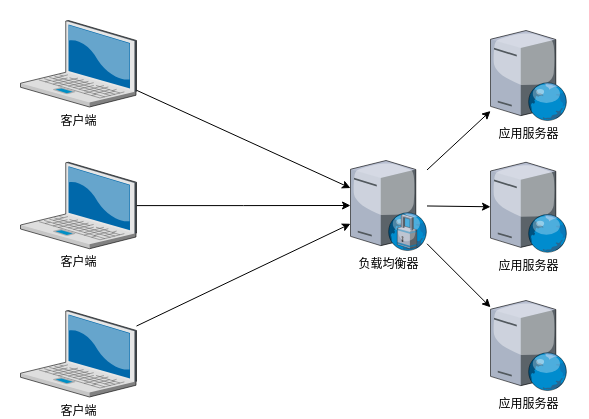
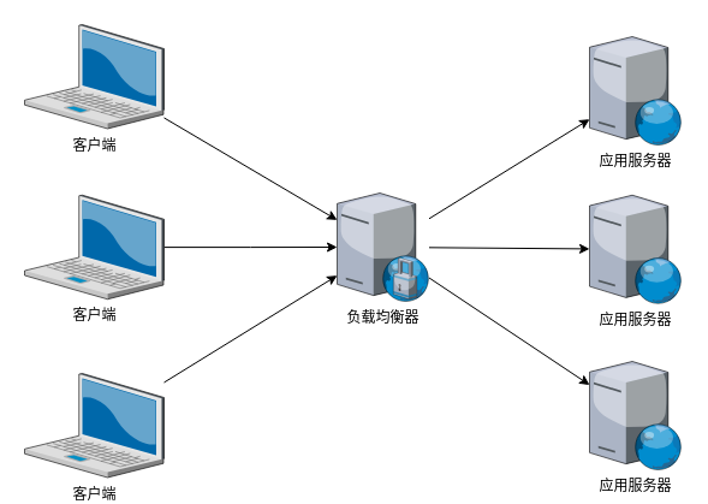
- <mxCell id="5" value="负载均衡器" style="verticalLabelPosition=bottom;aspect=fixed;html=1;verticalAlign=top;strokeColor=none;align=center;outlineConnect=0;shape=mxgraph.citrix.proxy_server;" vertex="1" parent="1"><mxGeometry x="350" y="160" width="76.5" height="90" as="geometry" /></mxCell>
+ <mxCell id="5" value="负载均衡器" style="verticalLabelPosition=bottom;aspect=fixed;html=1;verticalAlign=top;strokeColor=none;align=center;outlineConnect=0;shape=mxgraph.citrix.proxy_server;" vertex="1" parent="1"><mxGeometry x="280" y="160" width="76.5" height="90" as="geometry" /></mxCell>
